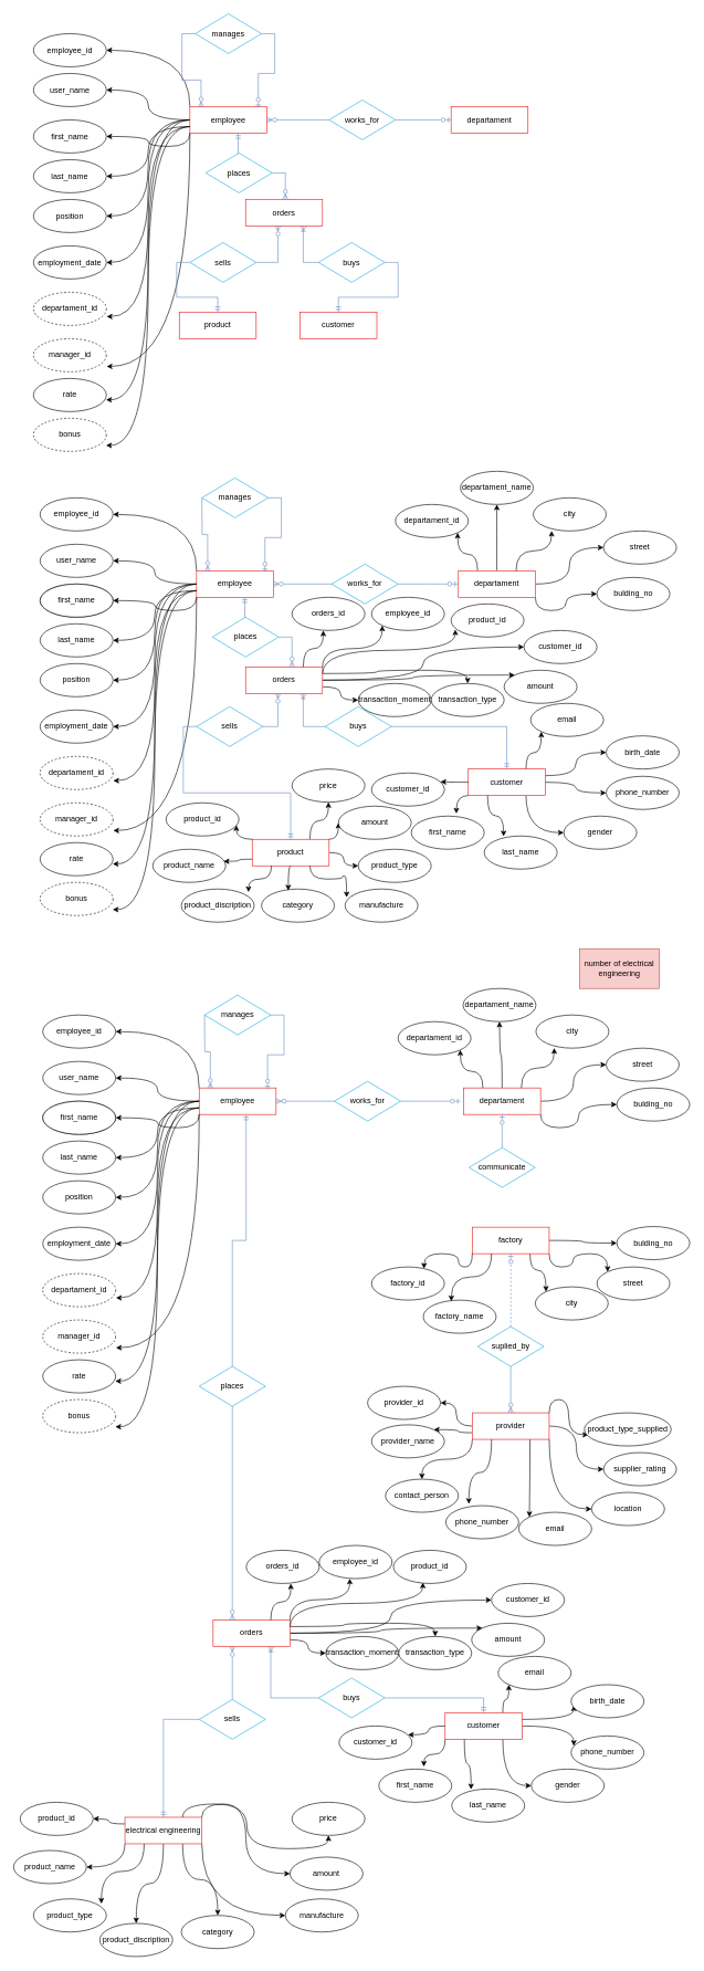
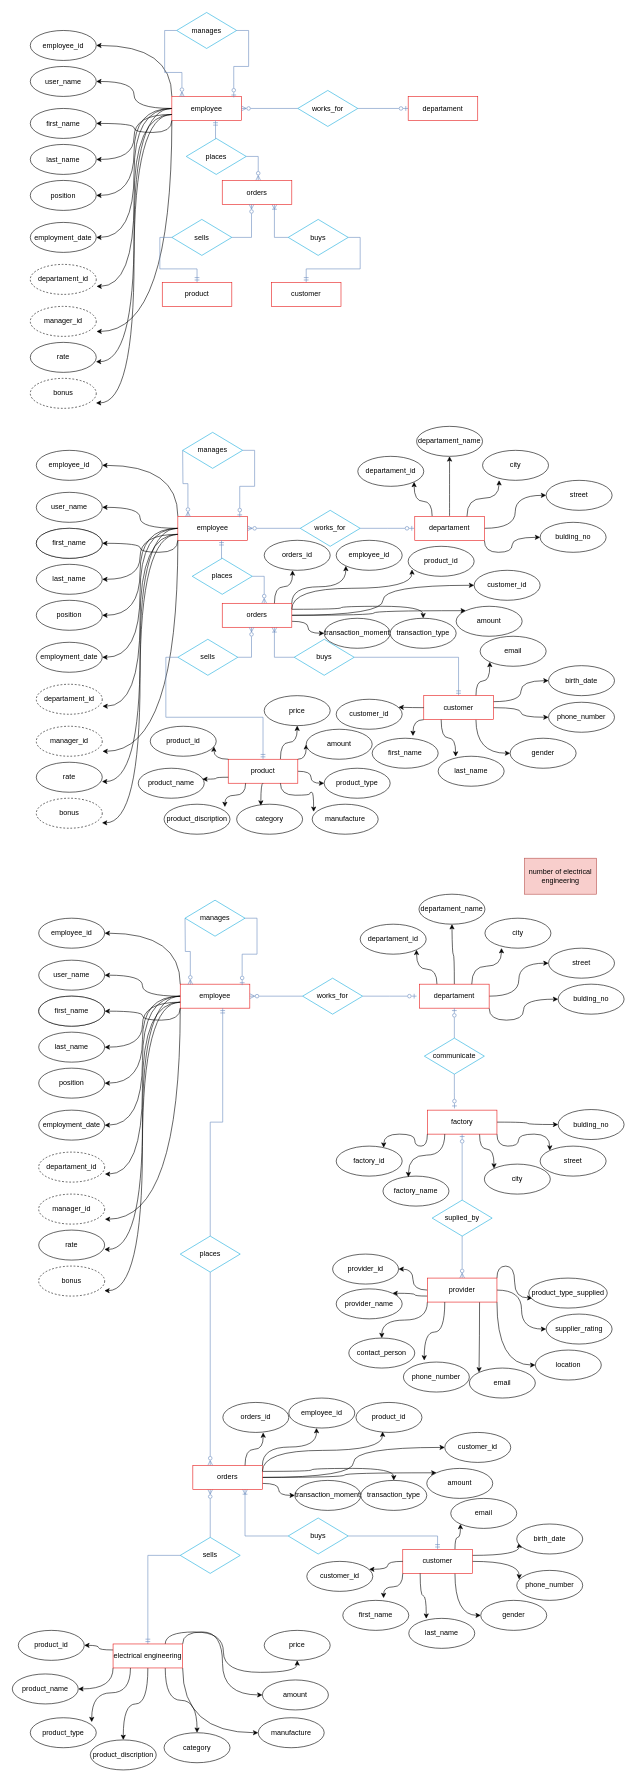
+ <mxCell id="262" style="edgeStyle=orthogonalEdgeStyle;rounded=0;orthogonalLoop=1;jettySize=auto;html=1;exitX=0.5;exitY=1;exitDx=0;exitDy=0;entryX=0.39;entryY=-0.075;entryDx=0;entryDy=0;entryPerimeter=0;fillColor=#dae8fc;strokeColor=#6c8ebf;endArrow=ERzeroToOne;endFill=0;" edge="1" parent="1" source="241" target="232"><mxGeometry relative="1" as="geometry" /></mxCell>
- <mxCell id="242" style="edgeStyle=orthogonalEdgeStyle;rounded=0;orthogonalLoop=1;jettySize=auto;html=1;exitX=0.5;exitY=0;exitDx=0;exitDy=0;entryX=0.5;entryY=1;entryDx=0;entryDy=0;fillColor=#dae8fc;strokeColor=#6c8ebf;endArrow=ERzeroToOne;endFill=0;dashed=1;" edge="1" parent="1" source="244" target="232"><mxGeometry relative="1" as="geometry" /></mxCell>
+ <mxCell id="242" style="edgeStyle=orthogonalEdgeStyle;rounded=0;orthogonalLoop=1;jettySize=auto;html=1;exitX=0.5;exitY=0;exitDx=0;exitDy=0;entryX=0.5;entryY=1;entryDx=0;entryDy=0;fillColor=#dae8fc;strokeColor=#6c8ebf;endArrow=ERzeroToOne;endFill=0;" edge="1" parent="1" source="244" target="232"><mxGeometry relative="1" as="geometry" /></mxCell>
